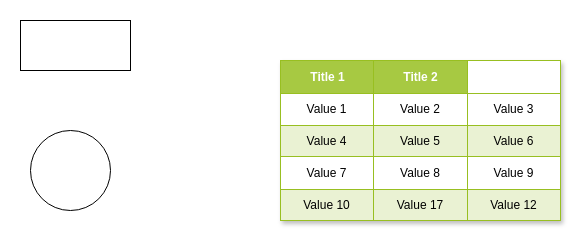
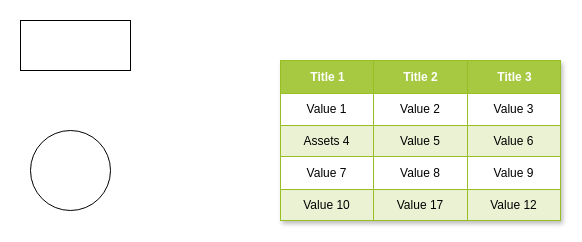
- <mxCell id="8" value="Title 3" style="connectable=0;recursiveResize=0;strokeColor=inherit;fillColor=#ffffff;align=center;fontStyle=1;fontColor=#FFFFFF;html=1;" vertex="1" parent="5"><mxGeometry x="187" width="93" height="33" as="geometry"><mxRectangle width="93" height="33" as="alternateBounds" /></mxGeometry></mxCell>
+ <mxCell id="8" value="Title 3" style="connectable=0;recursiveResize=0;strokeColor=inherit;fillColor=#A7C942;align=center;fontStyle=1;fontColor=#FFFFFF;html=1;" vertex="1" parent="5"><mxGeometry x="187" width="93" height="33" as="geometry"><mxRectangle width="93" height="33" as="alternateBounds" /></mxGeometry></mxCell>
- <mxCell id="14" value="Value 4" style="connectable=0;recursiveResize=0;strokeColor=inherit;fillColor=inherit;whiteSpace=wrap;html=1;" vertex="1" parent="13"><mxGeometry width="93" height="31" as="geometry"><mxRectangle width="93" height="31" as="alternateBounds" /></mxGeometry></mxCell>
+ <mxCell id="14" value="Assets 4" style="connectable=0;recursiveResize=0;strokeColor=inherit;fillColor=inherit;whiteSpace=wrap;html=1;" vertex="1" parent="13"><mxGeometry width="93" height="31" as="geometry"><mxRectangle width="93" height="31" as="alternateBounds" /></mxGeometry></mxCell>
